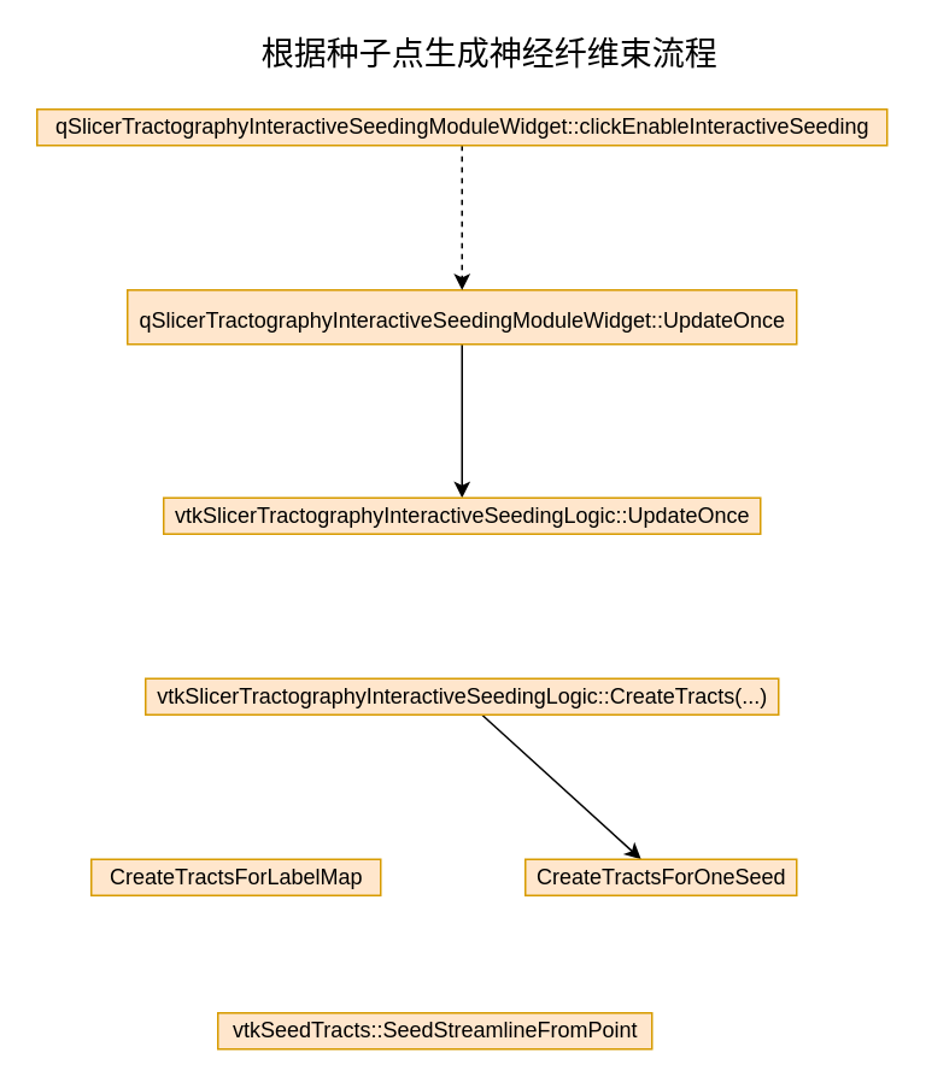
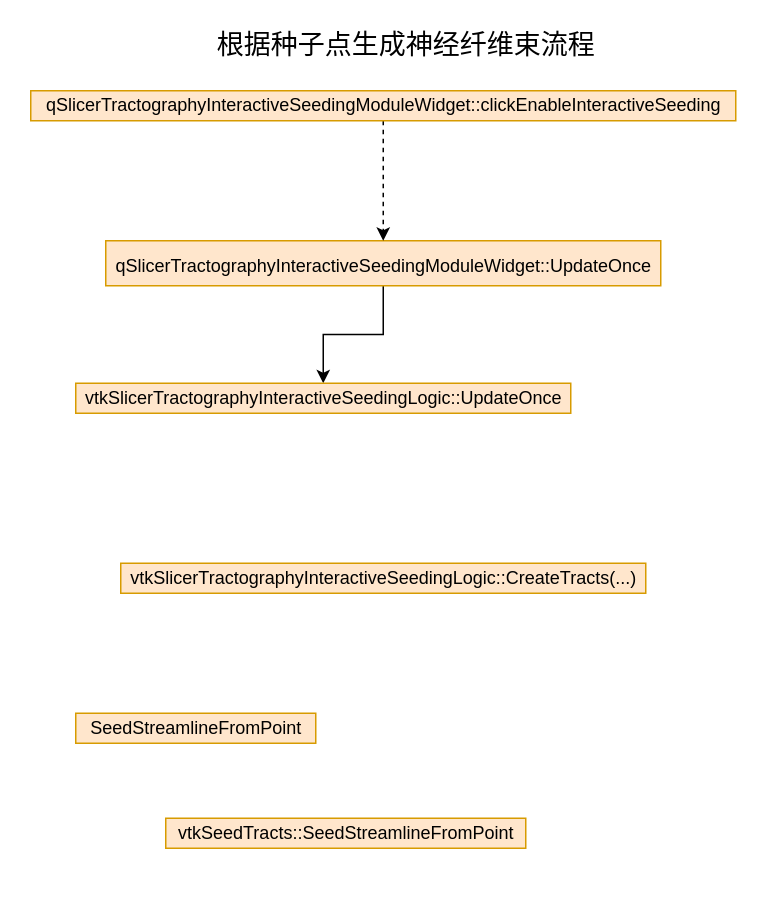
- <mxCell id="7" value="&lt;font style=&quot;font-size: 12px&quot;&gt;vtkSlicerTractographyInteractiveSeedingLogic::UpdateOnce&lt;/font&gt;" style="text;html=1;align=center;verticalAlign=middle;resizable=0;points=[];autosize=1;strokeColor=#d79b00;fillColor=#ffe6cc;fontSize=12;" parent="1" vertex="1"><mxGeometry x="90" y="275" width="330" height="20" as="geometry" /></mxCell>
+ <mxCell id="7" value="&lt;font style=&quot;font-size: 12px&quot;&gt;vtkSlicerTractographyInteractiveSeedingLogic::UpdateOnce&lt;/font&gt;" style="text;html=1;align=center;verticalAlign=middle;resizable=0;points=[];autosize=1;strokeColor=#d79b00;fillColor=#ffe6cc;fontSize=12;" parent="1" vertex="1"><mxGeometry x="50" y="255" width="330" height="20" as="geometry" /></mxCell>
- <mxCell id="8" style="edgeStyle=none;rounded=0;orthogonalLoop=1;jettySize=auto;html=1;fontSize=12;" parent="1" source="9" target="10" edge="1"><mxGeometry relative="1" as="geometry" /></mxCell>
- <mxCell id="11" value="&lt;font style=&quot;font-size: 12px&quot;&gt;CreateTractsForLabelMap&lt;/font&gt;" style="text;html=1;align=center;verticalAlign=middle;resizable=0;points=[];autosize=1;strokeColor=#d79b00;fillColor=#ffe6cc;fontSize=12;" parent="1" vertex="1"><mxGeometry x="50" y="475" width="160" height="20" as="geometry" /></mxCell>
+ <mxCell id="11" value="&lt;font style=&quot;font-size: 12px&quot;&gt;SeedStreamlineFromPoint&lt;/font&gt;" style="text;html=1;align=center;verticalAlign=middle;resizable=0;points=[];autosize=1;strokeColor=#d79b00;fillColor=#ffe6cc;fontSize=12;" parent="1" vertex="1"><mxGeometry x="50" y="475" width="160" height="20" as="geometry" /></mxCell>
- <mxCell id="10" value="&lt;font style=&quot;font-size: 12px&quot;&gt;CreateTractsForOneSeed&lt;/font&gt;" style="text;html=1;align=center;verticalAlign=middle;resizable=0;points=[];autosize=1;strokeColor=#d79b00;fillColor=#ffe6cc;fontSize=12;" parent="1" vertex="1"><mxGeometry x="290" y="475" width="150" height="20" as="geometry" /></mxCell>
- <mxCell id="12" value="vtkSeedTracts::SeedStreamlineFromPoint" style="text;html=1;align=center;verticalAlign=middle;resizable=0;points=[];autosize=1;strokeColor=#d79b00;fillColor=#ffe6cc;" vertex="1" parent="1"><mxGeometry x="120" y="560" width="240" height="20" as="geometry" /></mxCell>
+ <mxCell id="12" value="vtkSeedTracts::SeedStreamlineFromPoint" style="text;html=1;align=center;verticalAlign=middle;resizable=0;points=[];autosize=1;strokeColor=#d79b00;fillColor=#ffe6cc;" vertex="1" parent="1"><mxGeometry x="110" y="545" width="240" height="20" as="geometry" /></mxCell>
